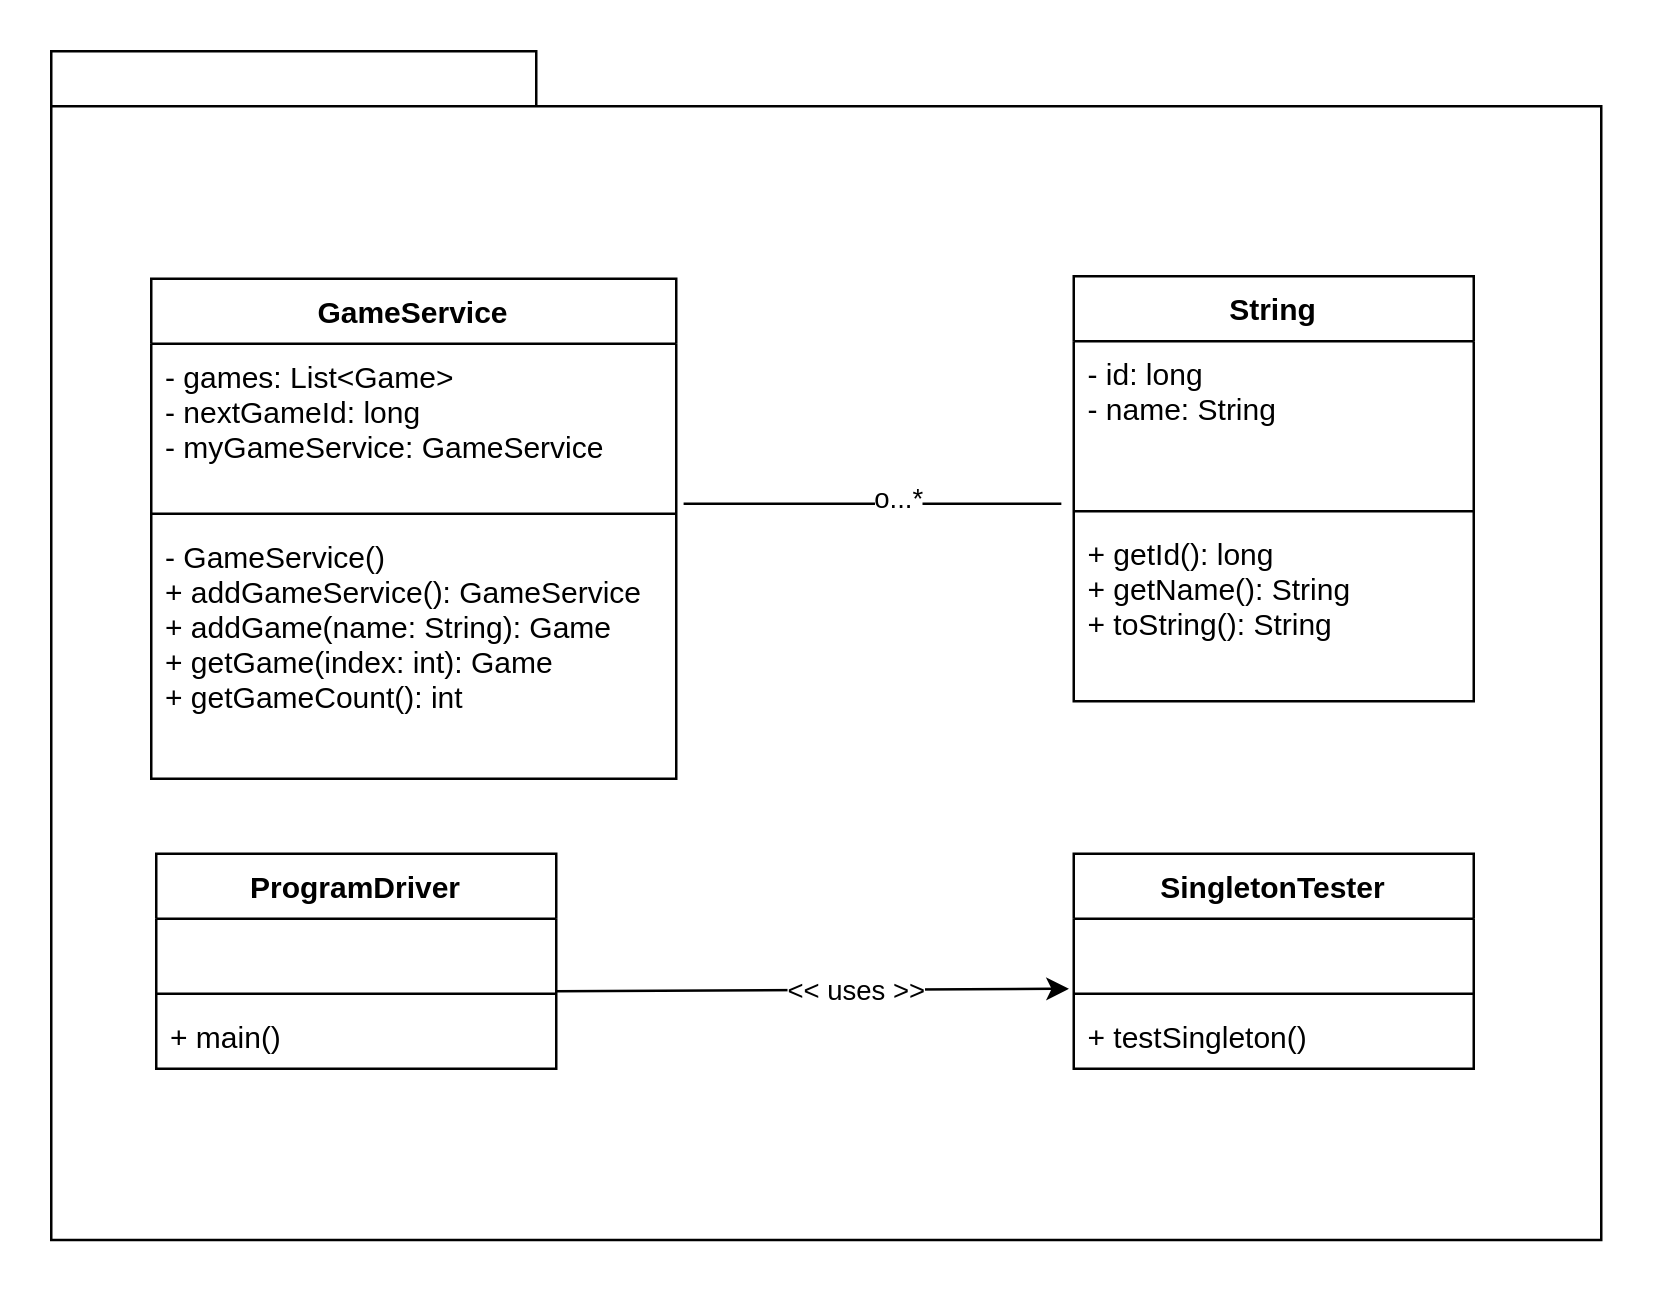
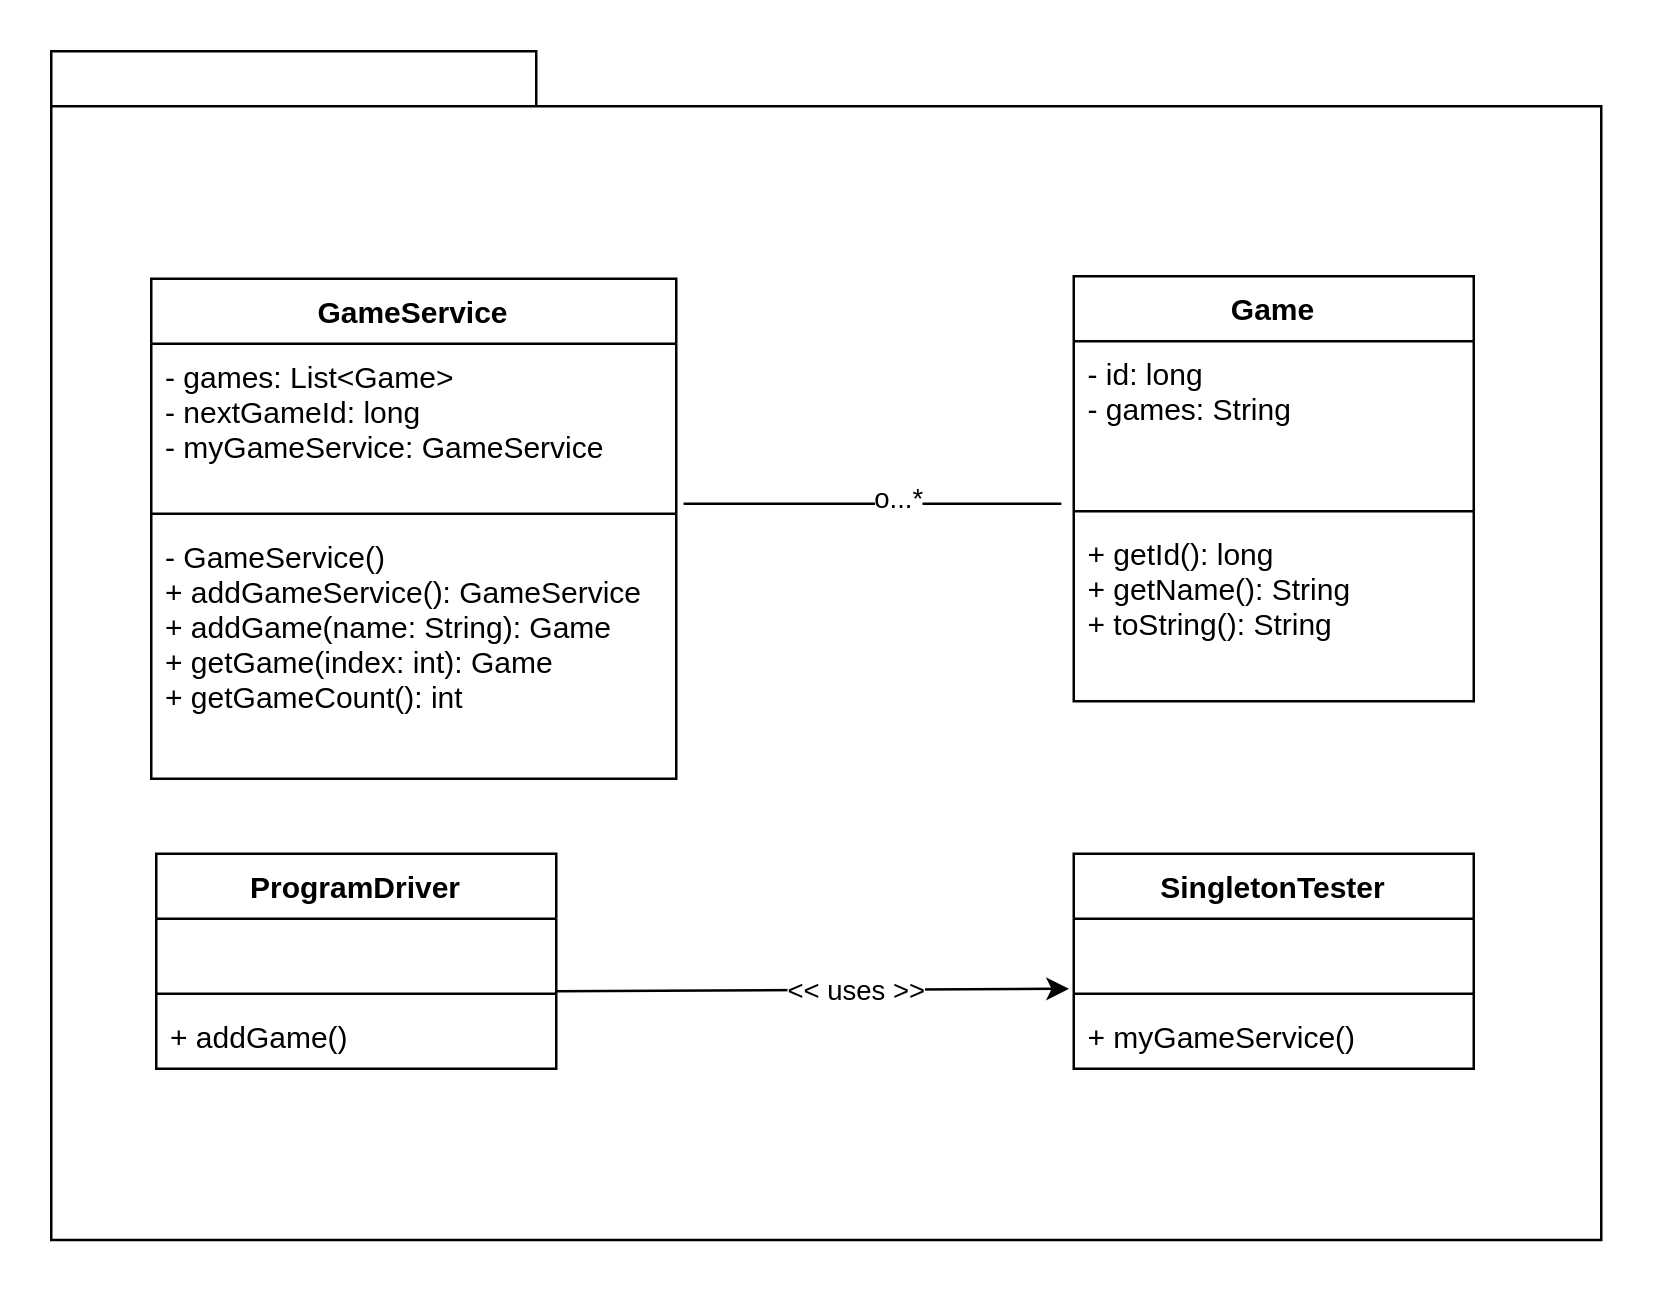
- <mxCell id="7" value="String" style="swimlane;fontStyle=1;align=center;verticalAlign=top;childLayout=stackLayout;horizontal=1;startSize=26;horizontalStack=0;resizeParent=1;resizeParentMax=0;resizeLast=0;collapsible=1;marginBottom=0;" vertex="1" parent="1"><mxGeometry x="429" y="110" width="160" height="170" as="geometry" /></mxCell>
+ <mxCell id="7" value="Game" style="swimlane;fontStyle=1;align=center;verticalAlign=top;childLayout=stackLayout;horizontal=1;startSize=26;horizontalStack=0;resizeParent=1;resizeParentMax=0;resizeLast=0;collapsible=1;marginBottom=0;" vertex="1" parent="1"><mxGeometry x="429" y="110" width="160" height="170" as="geometry" /></mxCell>
- <mxCell id="8" value="- id: long&#10;- name: String" style="text;strokeColor=none;fillColor=none;align=left;verticalAlign=top;spacingLeft=4;spacingRight=4;overflow=hidden;rotatable=0;points=[[0,0.5],[1,0.5]];portConstraint=eastwest;" vertex="1" parent="7"><mxGeometry y="26" width="160" height="64" as="geometry" /></mxCell>
+ <mxCell id="8" value="- id: long&#10;- games: String" style="text;strokeColor=none;fillColor=none;align=left;verticalAlign=top;spacingLeft=4;spacingRight=4;overflow=hidden;rotatable=0;points=[[0,0.5],[1,0.5]];portConstraint=eastwest;" vertex="1" parent="7"><mxGeometry y="26" width="160" height="64" as="geometry" /></mxCell>
- <mxCell id="14" value="+ main()" style="text;strokeColor=none;fillColor=none;align=left;verticalAlign=top;spacingLeft=4;spacingRight=4;overflow=hidden;rotatable=0;points=[[0,0.5],[1,0.5]];portConstraint=eastwest;" vertex="1" parent="11"><mxGeometry y="60" width="160" height="26" as="geometry" /></mxCell>
+ <mxCell id="14" value="+ addGame()" style="text;strokeColor=none;fillColor=none;align=left;verticalAlign=top;spacingLeft=4;spacingRight=4;overflow=hidden;rotatable=0;points=[[0,0.5],[1,0.5]];portConstraint=eastwest;" vertex="1" parent="11"><mxGeometry y="60" width="160" height="26" as="geometry" /></mxCell>
- <mxCell id="18" value="+ testSingleton()" style="text;strokeColor=none;fillColor=none;align=left;verticalAlign=top;spacingLeft=4;spacingRight=4;overflow=hidden;rotatable=0;points=[[0,0.5],[1,0.5]];portConstraint=eastwest;" vertex="1" parent="15"><mxGeometry y="60" width="160" height="26" as="geometry" /></mxCell>
+ <mxCell id="18" value="+ myGameService()" style="text;strokeColor=none;fillColor=none;align=left;verticalAlign=top;spacingLeft=4;spacingRight=4;overflow=hidden;rotatable=0;points=[[0,0.5],[1,0.5]];portConstraint=eastwest;" vertex="1" parent="15"><mxGeometry y="60" width="160" height="26" as="geometry" /></mxCell>
